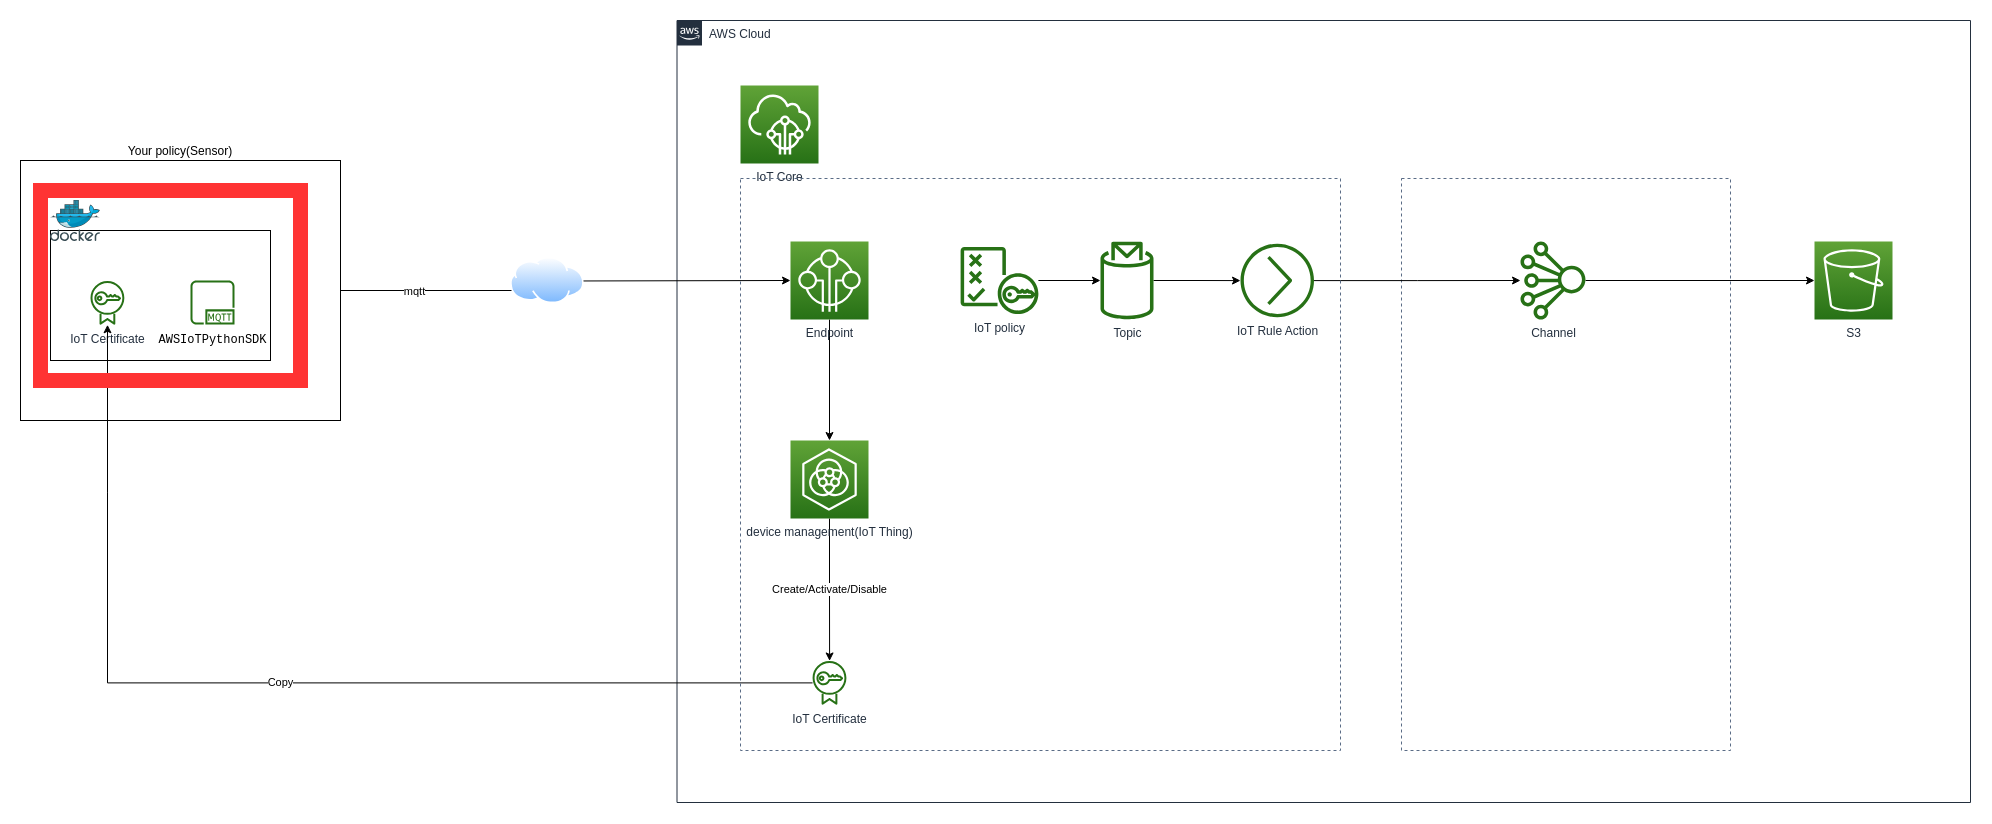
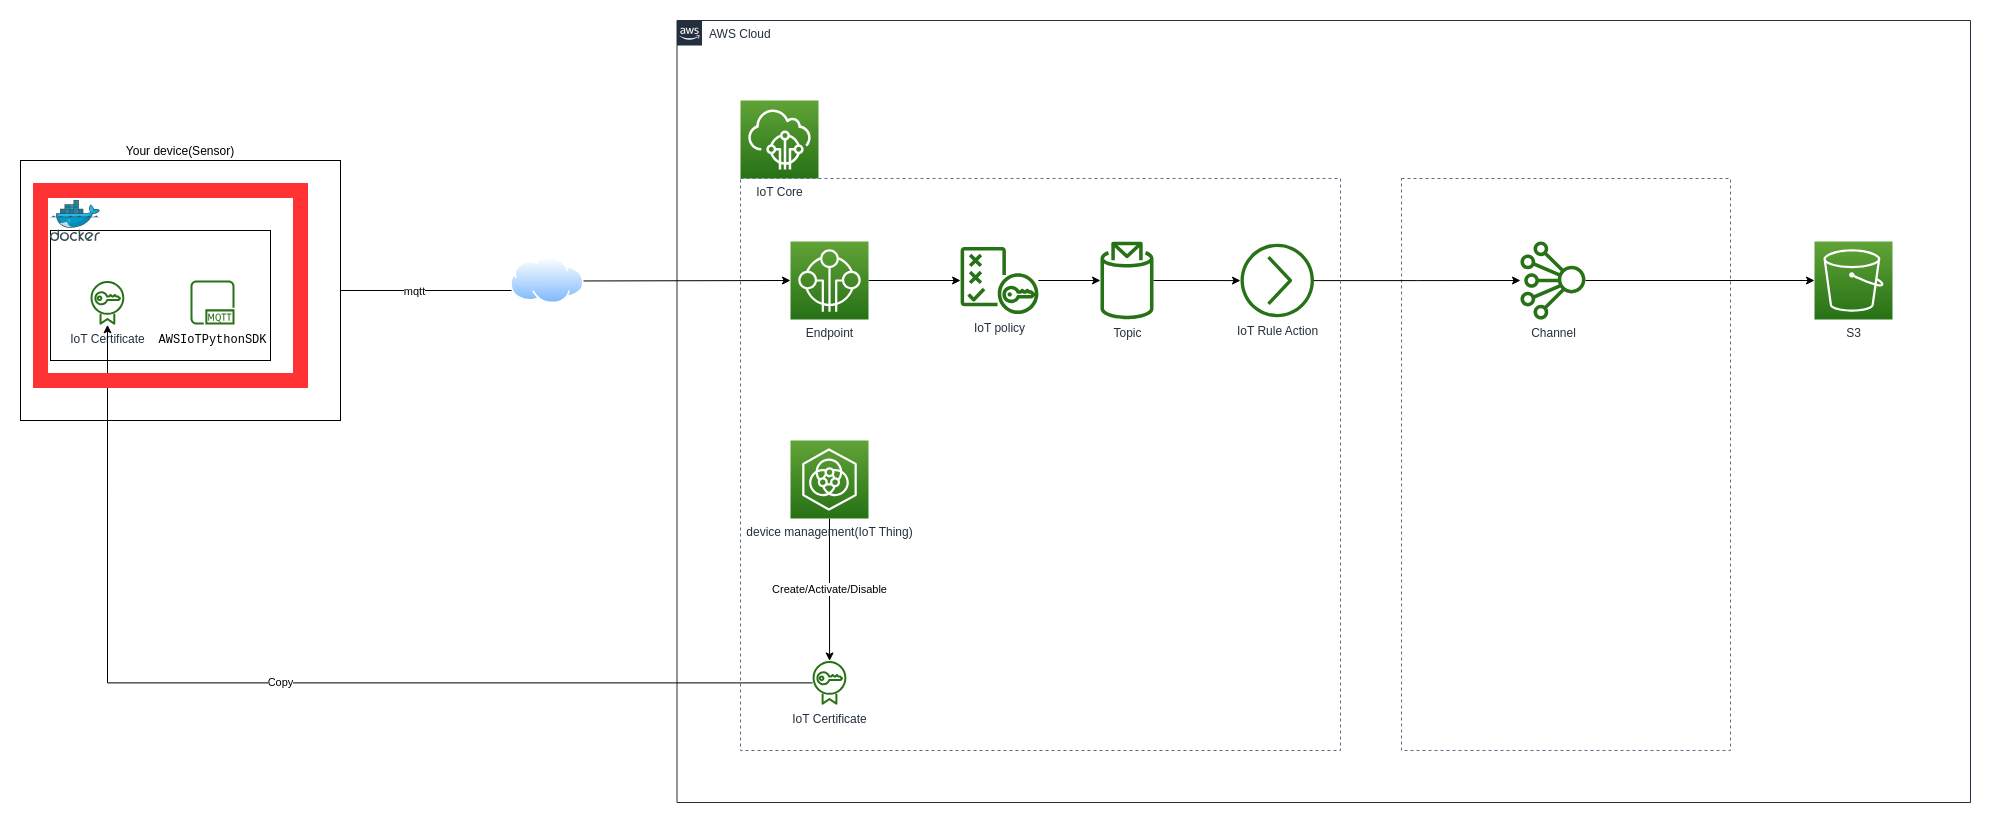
- <mxCell id="26" value="IoT Core" style="outlineConnect=0;fontColor=#232F3E;gradientColor=#60A337;gradientDirection=north;fillColor=#277116;strokeColor=#ffffff;dashed=0;verticalLabelPosition=bottom;verticalAlign=top;align=center;html=1;fontSize=12;fontStyle=0;aspect=fixed;shape=mxgraph.aws4.resourceIcon;resIcon=mxgraph.aws4.iot_core;" parent="1" vertex="1"><mxGeometry x="740" y="85" width="78" height="78" as="geometry" /></mxCell>
+ <mxCell id="26" value="IoT Core" style="outlineConnect=0;fontColor=#232F3E;gradientColor=#60A337;gradientDirection=north;fillColor=#277116;strokeColor=#ffffff;dashed=0;verticalLabelPosition=bottom;verticalAlign=top;align=center;html=1;fontSize=12;fontStyle=0;aspect=fixed;shape=mxgraph.aws4.resourceIcon;resIcon=mxgraph.aws4.iot_core;" parent="1" vertex="1"><mxGeometry x="740" y="100" width="78" height="78" as="geometry" /></mxCell>
- <mxCell id="4" value="Your policy(Sensor)" style="rounded=0;whiteSpace=wrap;html=1;labelPosition=center;verticalLabelPosition=top;align=center;verticalAlign=bottom;" parent="1" vertex="1"><mxGeometry x="20" y="160" width="320" height="260" as="geometry" /></mxCell>
+ <mxCell id="4" value="Your device(Sensor)" style="rounded=0;whiteSpace=wrap;html=1;labelPosition=center;verticalLabelPosition=top;align=center;verticalAlign=bottom;" parent="1" vertex="1"><mxGeometry x="20" y="160" width="320" height="260" as="geometry" /></mxCell>
- <mxCell id="12" style="edgeStyle=orthogonalEdgeStyle;rounded=0;orthogonalLoop=1;jettySize=auto;html=1;" parent="1" source="13" target="19" edge="1"><mxGeometry relative="1" as="geometry" /></mxCell>
+ <mxCell id="12" style="edgeStyle=orthogonalEdgeStyle;rounded=0;orthogonalLoop=1;jettySize=auto;html=1;" parent="1" source="13" target="15" edge="1"><mxGeometry relative="1" as="geometry" /></mxCell>
